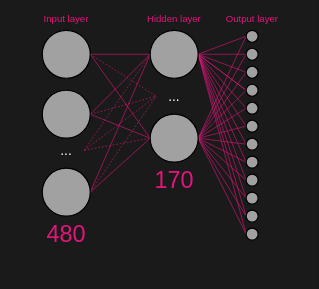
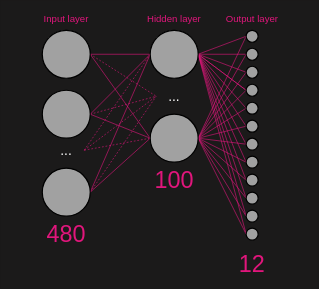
- <mxCell id="22" value="170" style="text;html=1;align=center;verticalAlign=middle;whiteSpace=wrap;rounded=0;fontSize=39;fontColor=#e1167c;" vertex="1" parent="1"><mxGeometry x="200" y="280" width="180" height="40" as="geometry" /></mxCell>
+ <mxCell id="22" value="100" style="text;html=1;align=center;verticalAlign=middle;whiteSpace=wrap;rounded=0;fontSize=39;fontColor=#e1167c;" vertex="1" parent="1"><mxGeometry x="200" y="280" width="180" height="40" as="geometry" /></mxCell>
+ <mxCell id="23" value="12" style="text;html=1;align=center;verticalAlign=middle;whiteSpace=wrap;rounded=0;fontSize=39;fontColor=#e1167c;" vertex="1" parent="1"><mxGeometry x="330" y="420" width="180" height="40" as="geometry" /></mxCell>
